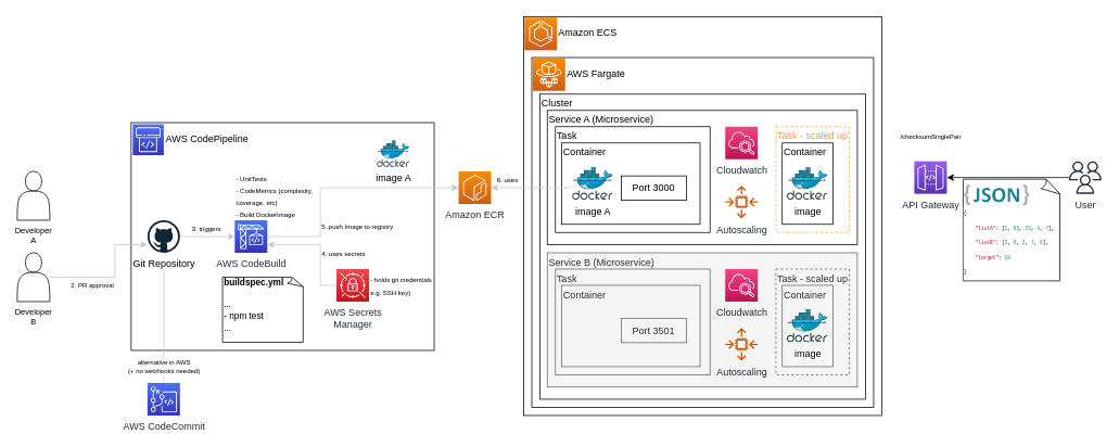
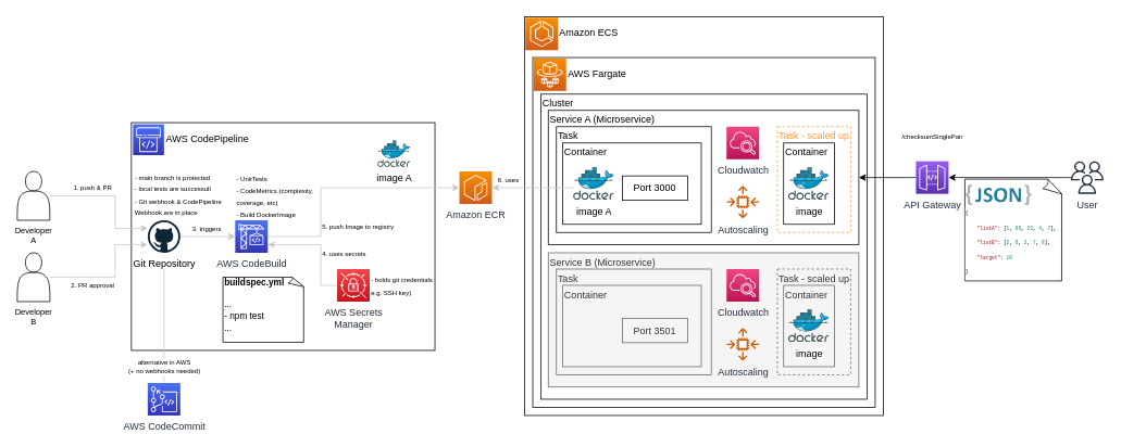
+ <mxCell id="41" value="" style="edgeStyle=orthogonalEdgeStyle;rounded=0;orthogonalLoop=1;jettySize=auto;html=1;entryX=1;entryY=0.5;entryDx=0;entryDy=0;" edge="1" parent="1" source="25" target="29"><mxGeometry relative="1" as="geometry" /></mxCell>
+ <mxCell id="12" value="&lt;font style=&quot;font-size: 8px;&quot;&gt;- main branch is protected&lt;br&gt;- local tests are successull&lt;br&gt;- Git webhook &amp;amp; CodePipeline &lt;br&gt;Webhook are in place&lt;br&gt;&lt;/font&gt;" style="text;html=1;strokeColor=none;fillColor=none;align=left;verticalAlign=middle;whiteSpace=wrap;rounded=0;" vertex="1" parent="1"><mxGeometry x="162.69" y="205" width="110.31" height="65" as="geometry" /></mxCell>
+ <mxCell id="4" value="1. push &amp;amp; PR" style="edgeStyle=orthogonalEdgeStyle;rounded=0;orthogonalLoop=1;jettySize=auto;html=1;fontSize=8;strokeColor=#C7C7C7;" edge="1" parent="1" source="5" target="9"><mxGeometry x="-0.346" y="10" relative="1" as="geometry"><Array as="points"><mxPoint x="140.69" y="240" /><mxPoint x="140.69" y="280" /></Array><mxPoint as="offset" /></mxGeometry></mxCell>
